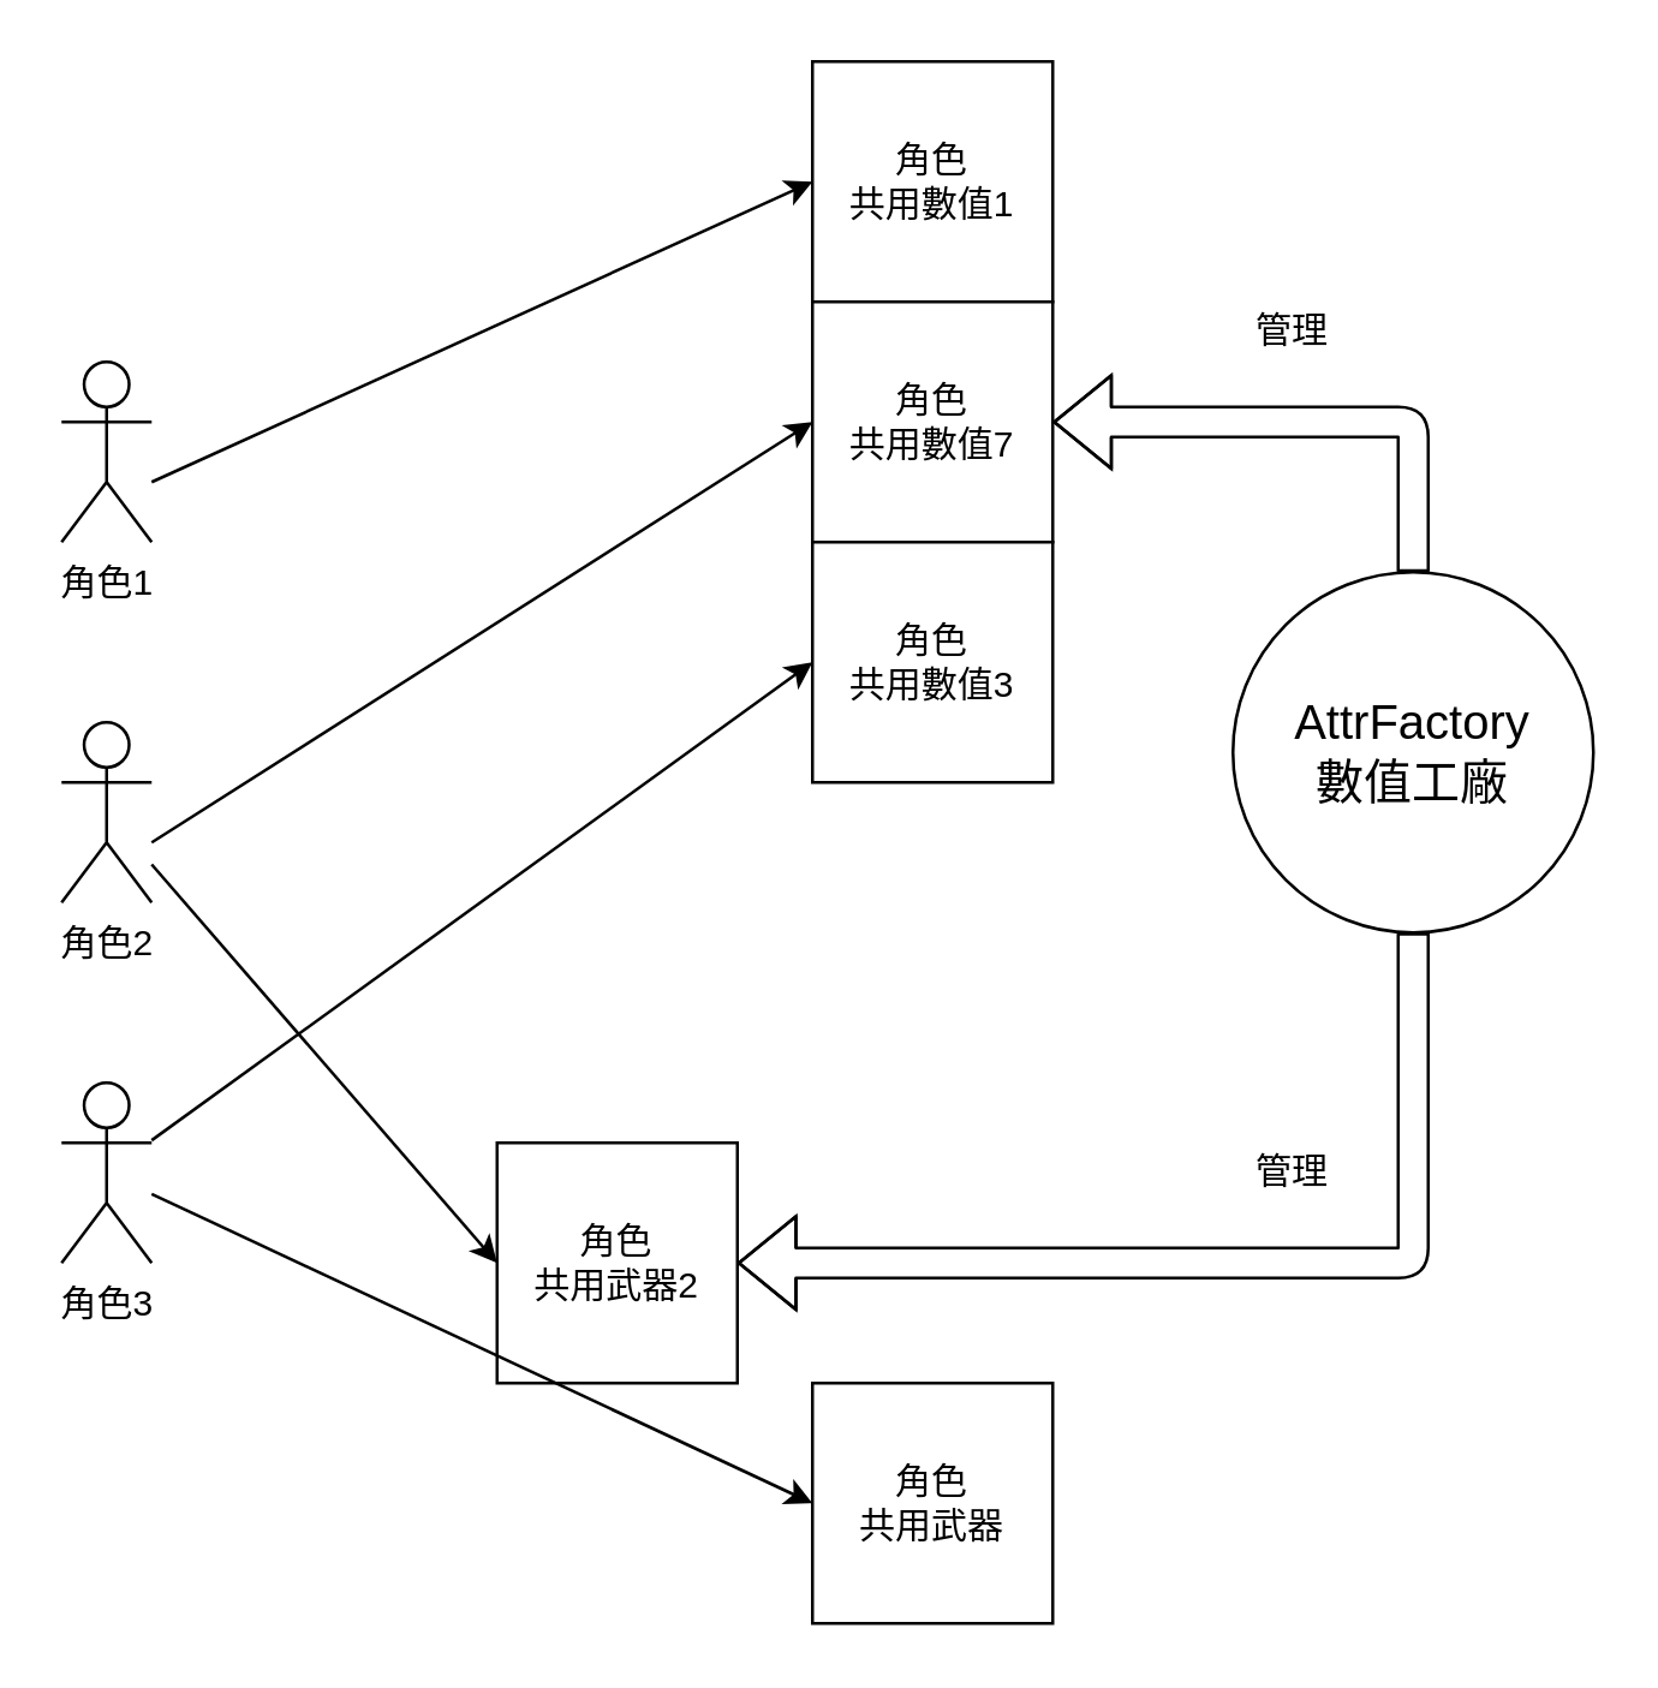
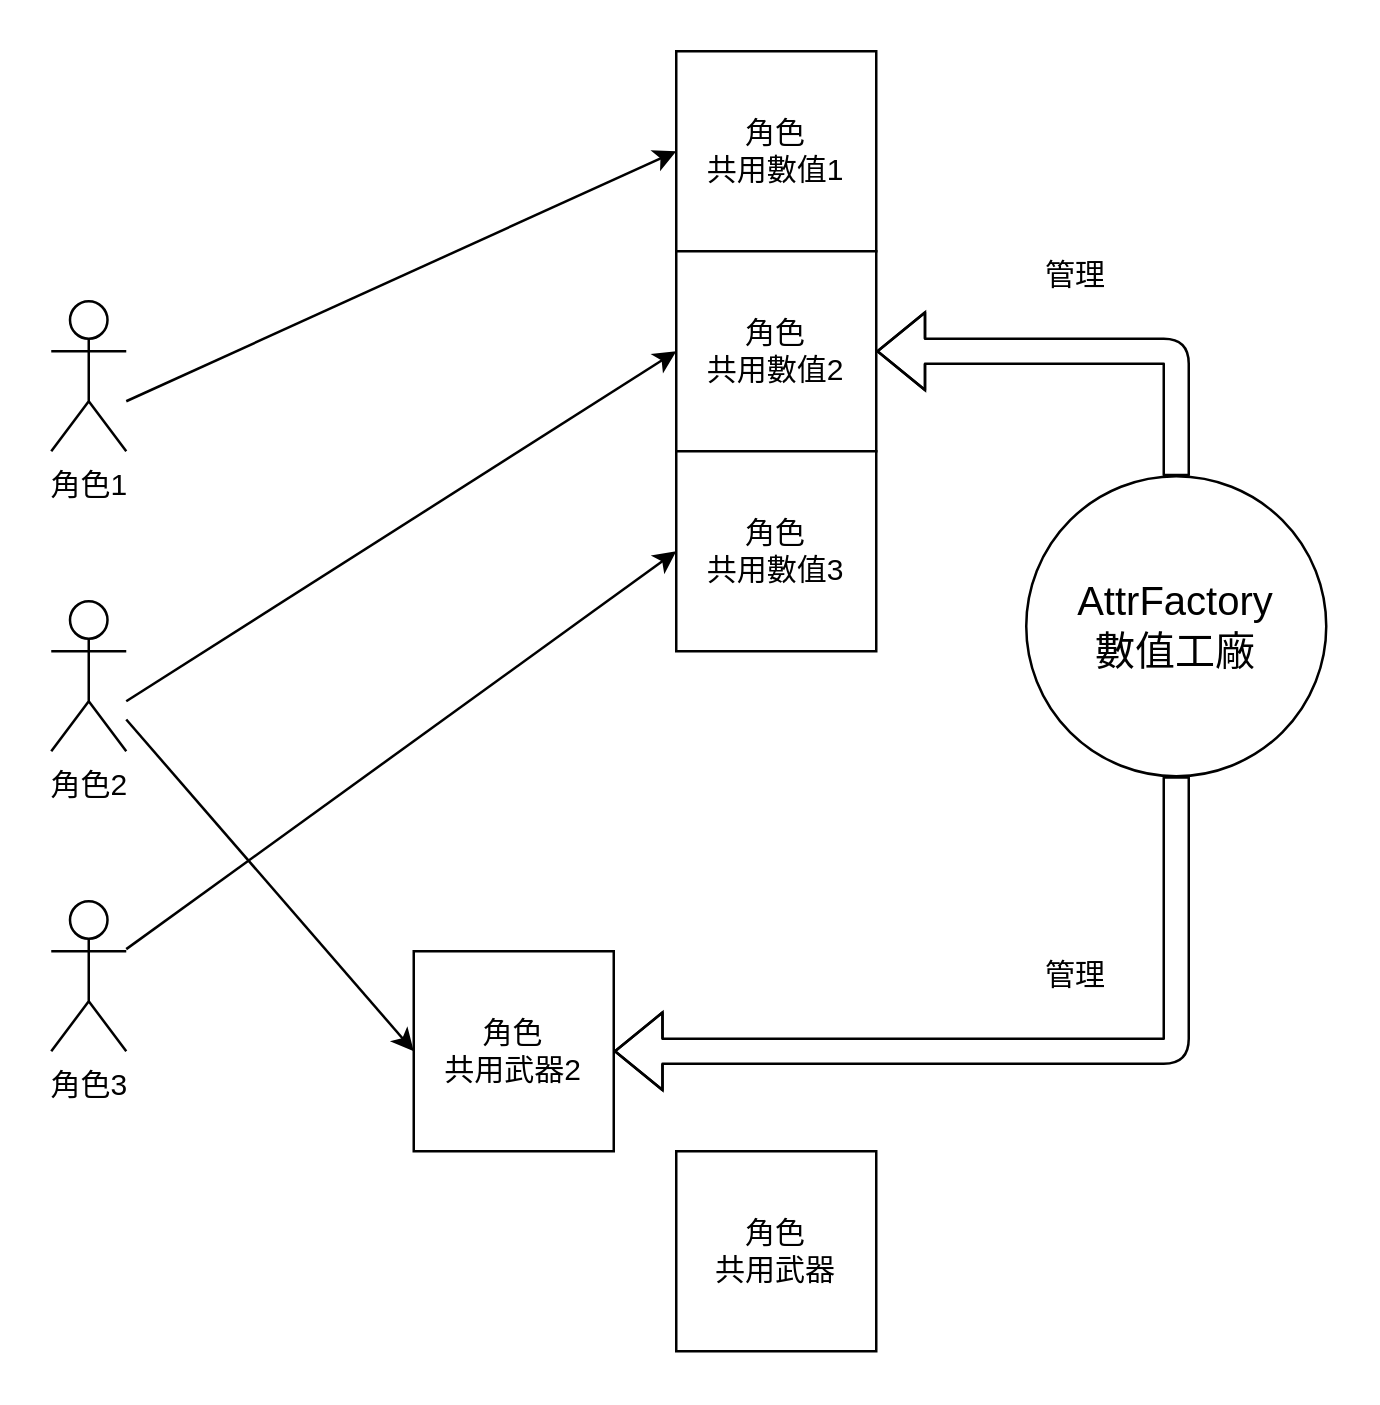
- <mxCell id="4" value="角色&lt;br&gt;共用數值7" style="whiteSpace=wrap;html=1;aspect=fixed;" vertex="1" parent="1"><mxGeometry x="270" y="100" width="80" height="80" as="geometry" /></mxCell>
+ <mxCell id="4" value="角色&lt;br&gt;共用數值2" style="whiteSpace=wrap;html=1;aspect=fixed;" vertex="1" parent="1"><mxGeometry x="270" y="100" width="80" height="80" as="geometry" /></mxCell>
- <mxCell id="11" value="" style="endArrow=classic;html=1;entryX=0;entryY=0.5;entryDx=0;entryDy=0;" edge="1" parent="1" source="10" target="7"><mxGeometry width="50" height="50" relative="1" as="geometry"><mxPoint x="20" y="610" as="sourcePoint" /><mxPoint x="70" y="560" as="targetPoint" /></mxGeometry></mxCell>
